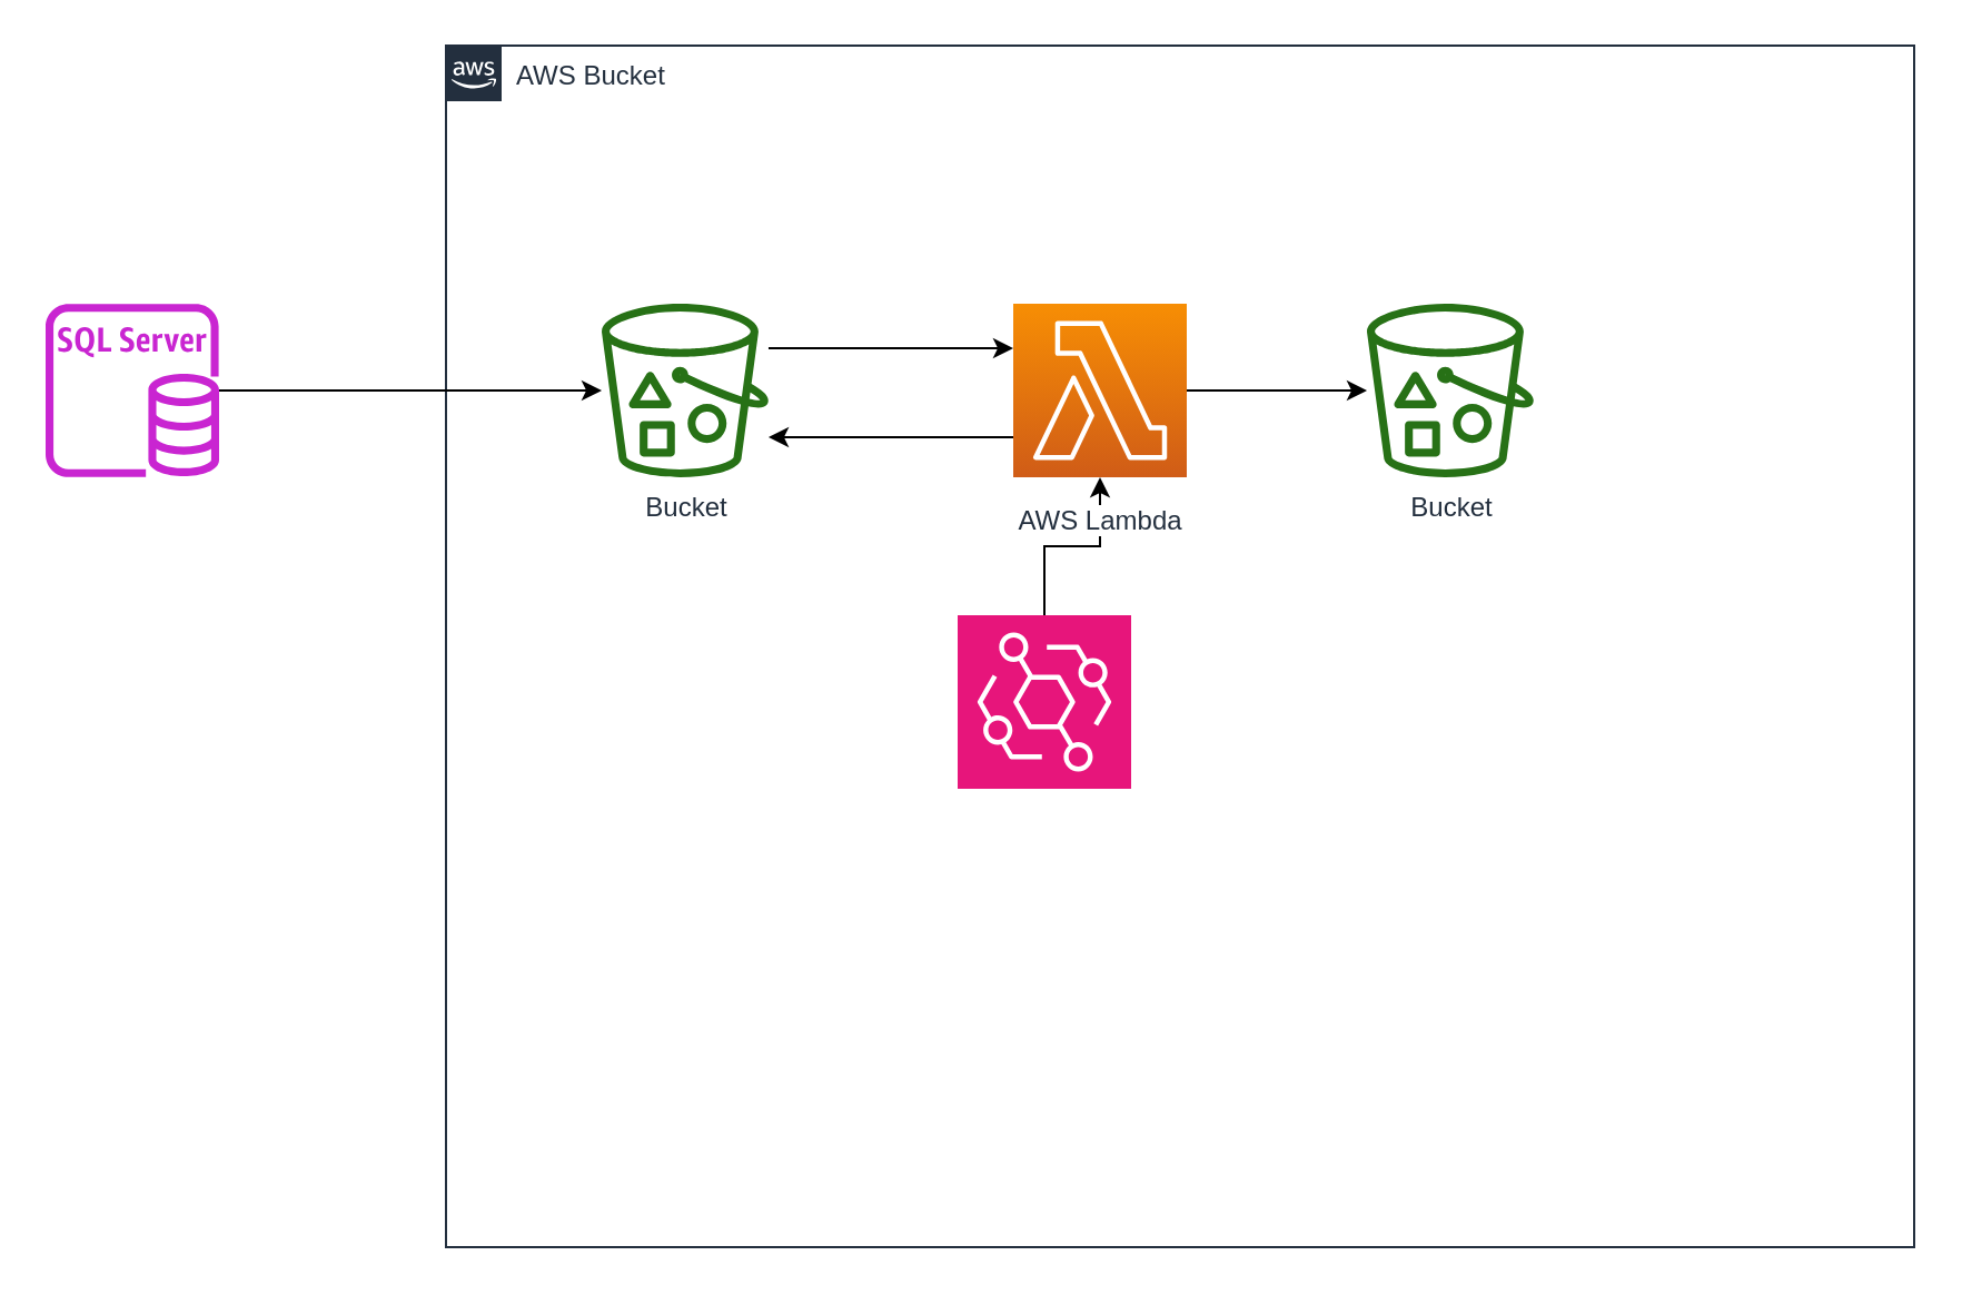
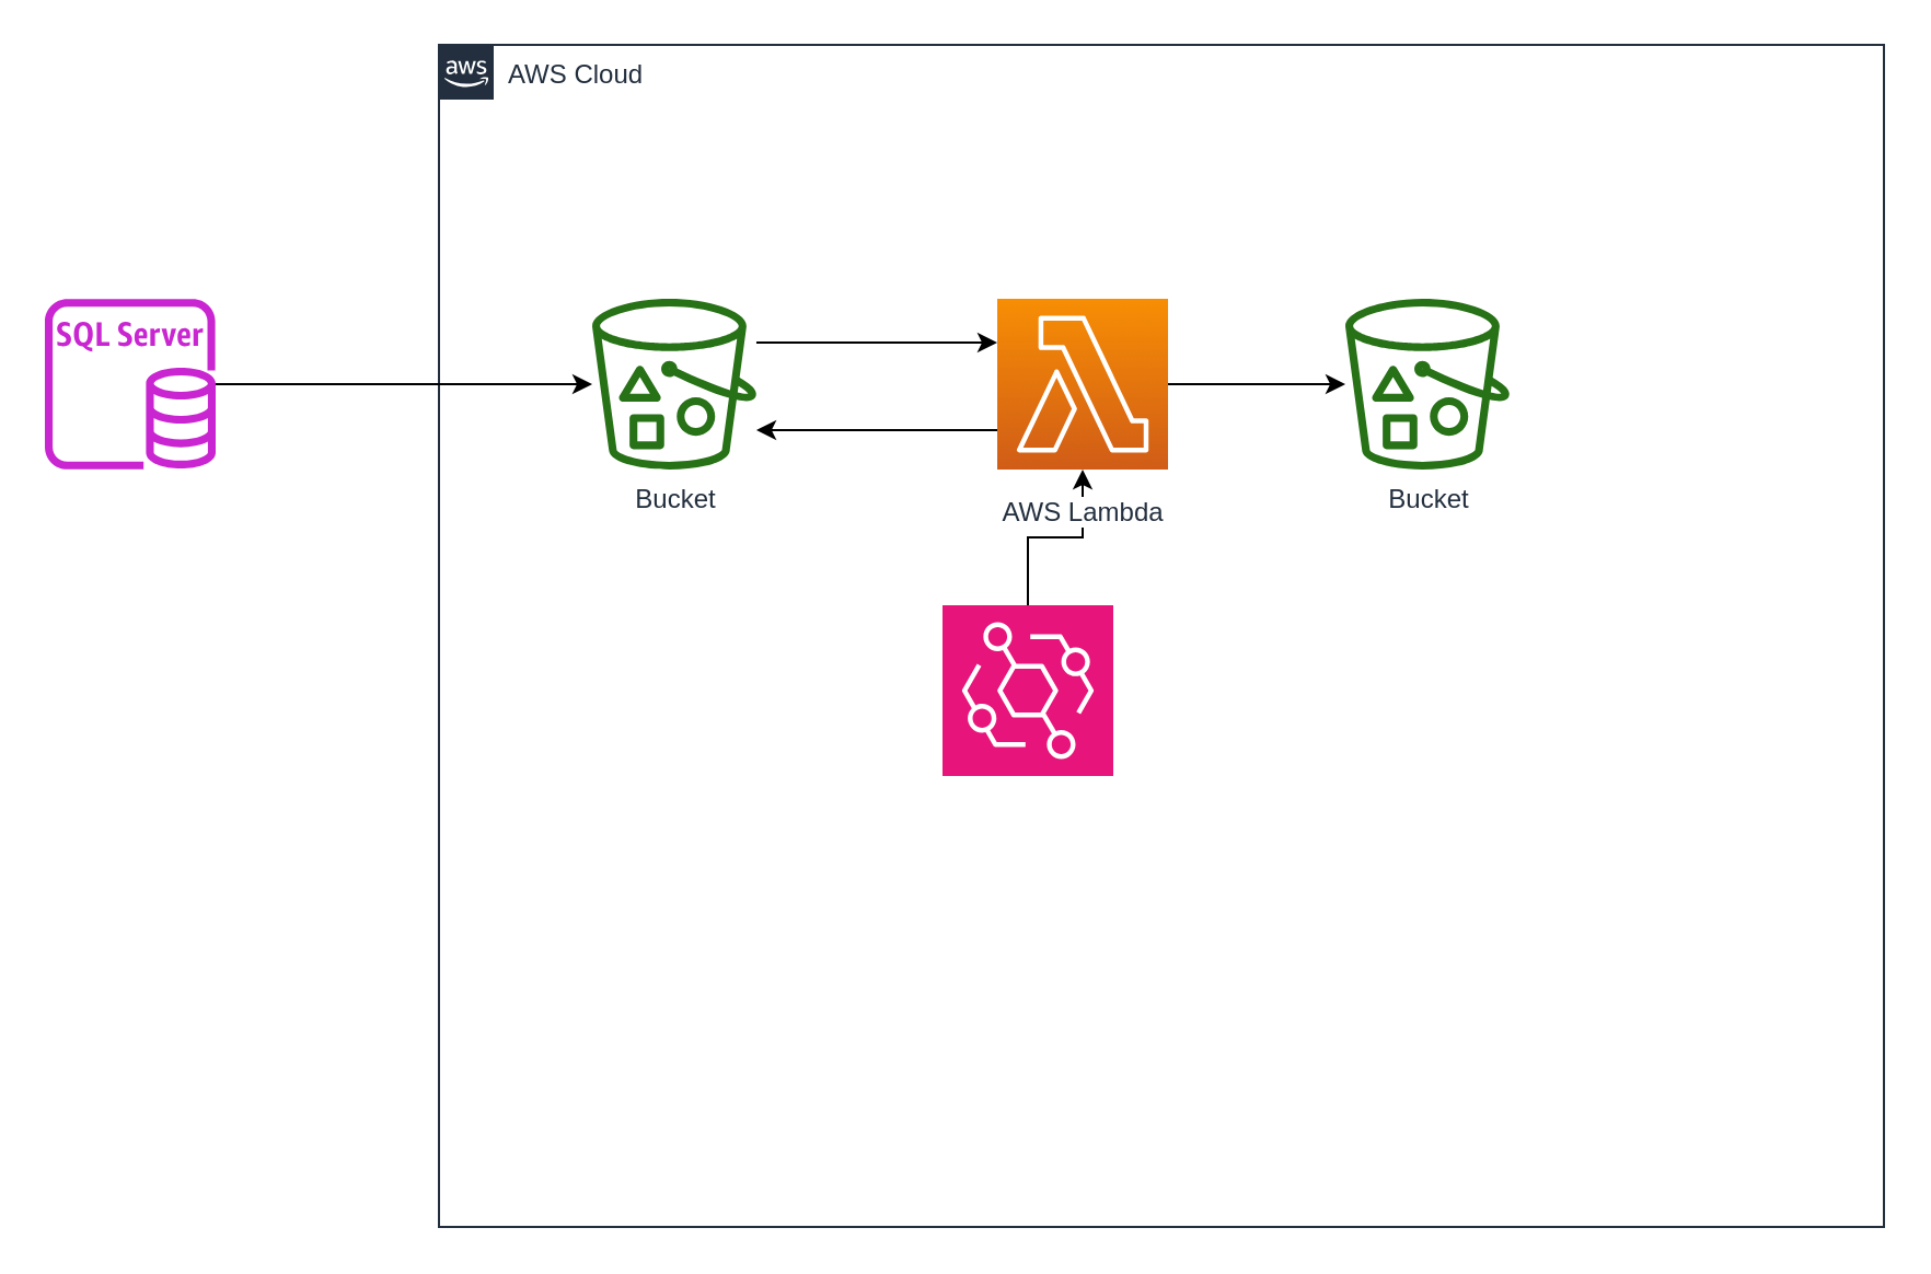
- <mxCell id="2" value="AWS Bucket" style="points=[[0,0],[0.25,0],[0.5,0],[0.75,0],[1,0],[1,0.25],[1,0.5],[1,0.75],[1,1],[0.75,1],[0.5,1],[0.25,1],[0,1],[0,0.75],[0,0.5],[0,0.25]];outlineConnect=0;gradientColor=none;html=1;whiteSpace=wrap;fontSize=12;fontStyle=0;shape=mxgraph.aws4.group;grIcon=mxgraph.aws4.group_aws_cloud_alt;strokeColor=#232F3E;fillColor=none;verticalAlign=top;align=left;spacingLeft=30;fontColor=#232F3E;dashed=0;labelBackgroundColor=#ffffff;container=1;pointerEvents=0;collapsible=0;recursiveResize=0;" parent="1" vertex="1"><mxGeometry x="200" y="20" width="660" height="540" as="geometry" /></mxCell>
+ <mxCell id="2" value="AWS Cloud" style="points=[[0,0],[0.25,0],[0.5,0],[0.75,0],[1,0],[1,0.25],[1,0.5],[1,0.75],[1,1],[0.75,1],[0.5,1],[0.25,1],[0,1],[0,0.75],[0,0.5],[0,0.25]];outlineConnect=0;gradientColor=none;html=1;whiteSpace=wrap;fontSize=12;fontStyle=0;shape=mxgraph.aws4.group;grIcon=mxgraph.aws4.group_aws_cloud_alt;strokeColor=#232F3E;fillColor=none;verticalAlign=top;align=left;spacingLeft=30;fontColor=#232F3E;dashed=0;labelBackgroundColor=#ffffff;container=1;pointerEvents=0;collapsible=0;recursiveResize=0;" parent="1" vertex="1"><mxGeometry x="200" y="20" width="660" height="540" as="geometry" /></mxCell>
